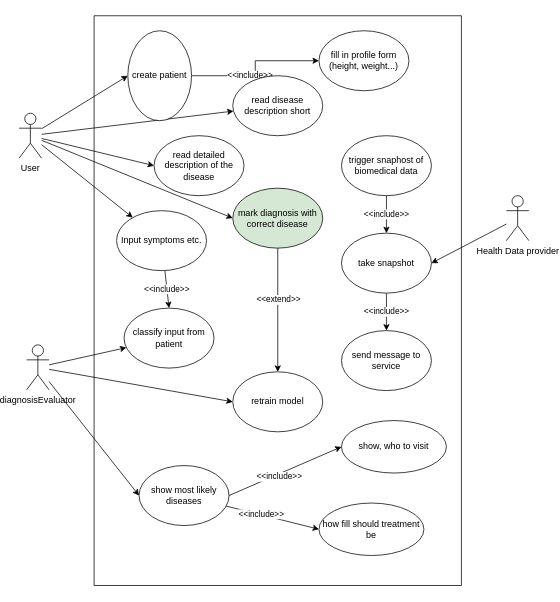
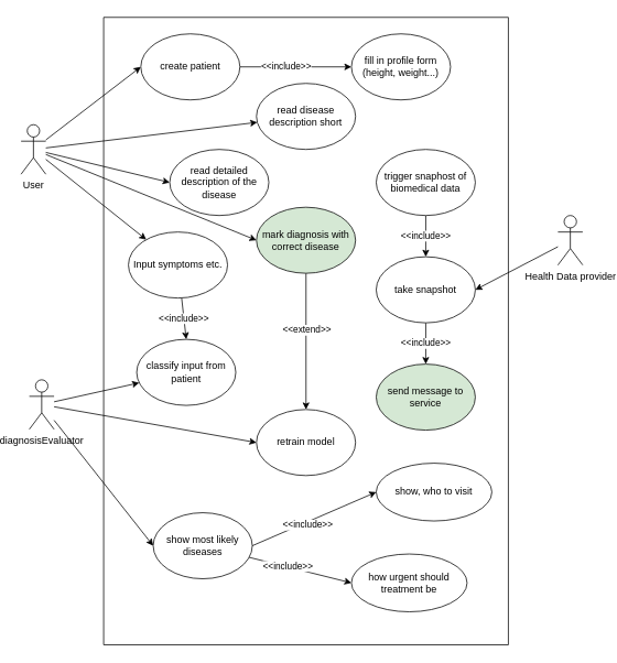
- <mxCell id="15" value="create patient" style="ellipse;whiteSpace=wrap;html=1;" parent="12" vertex="1"><mxGeometry x="45" y="20" width="85" height="120" as="geometry" /></mxCell>
+ <mxCell id="15" value="create patient" style="ellipse;whiteSpace=wrap;html=1;" parent="12" vertex="1"><mxGeometry x="45" y="20" width="120" height="80" as="geometry" /></mxCell>
- <mxCell id="32" value="send message to service" style="ellipse;whiteSpace=wrap;html=1;" parent="12" vertex="1"><mxGeometry x="330" y="420" width="120" height="80" as="geometry" /></mxCell>
+ <mxCell id="32" value="send message to service" style="ellipse;whiteSpace=wrap;html=1;fillColor=#d5e8d4;" parent="12" vertex="1"><mxGeometry x="330" y="420" width="120" height="80" as="geometry" /></mxCell>
- <mxCell id="27" value="how fill should treatment be" style="ellipse;whiteSpace=wrap;html=1;" parent="12" vertex="1"><mxGeometry x="300" y="650" width="140" height="70" as="geometry" /></mxCell>
+ <mxCell id="27" value="how urgent should treatment be" style="ellipse;whiteSpace=wrap;html=1;" parent="12" vertex="1"><mxGeometry x="300" y="650" width="140" height="70" as="geometry" /></mxCell>
